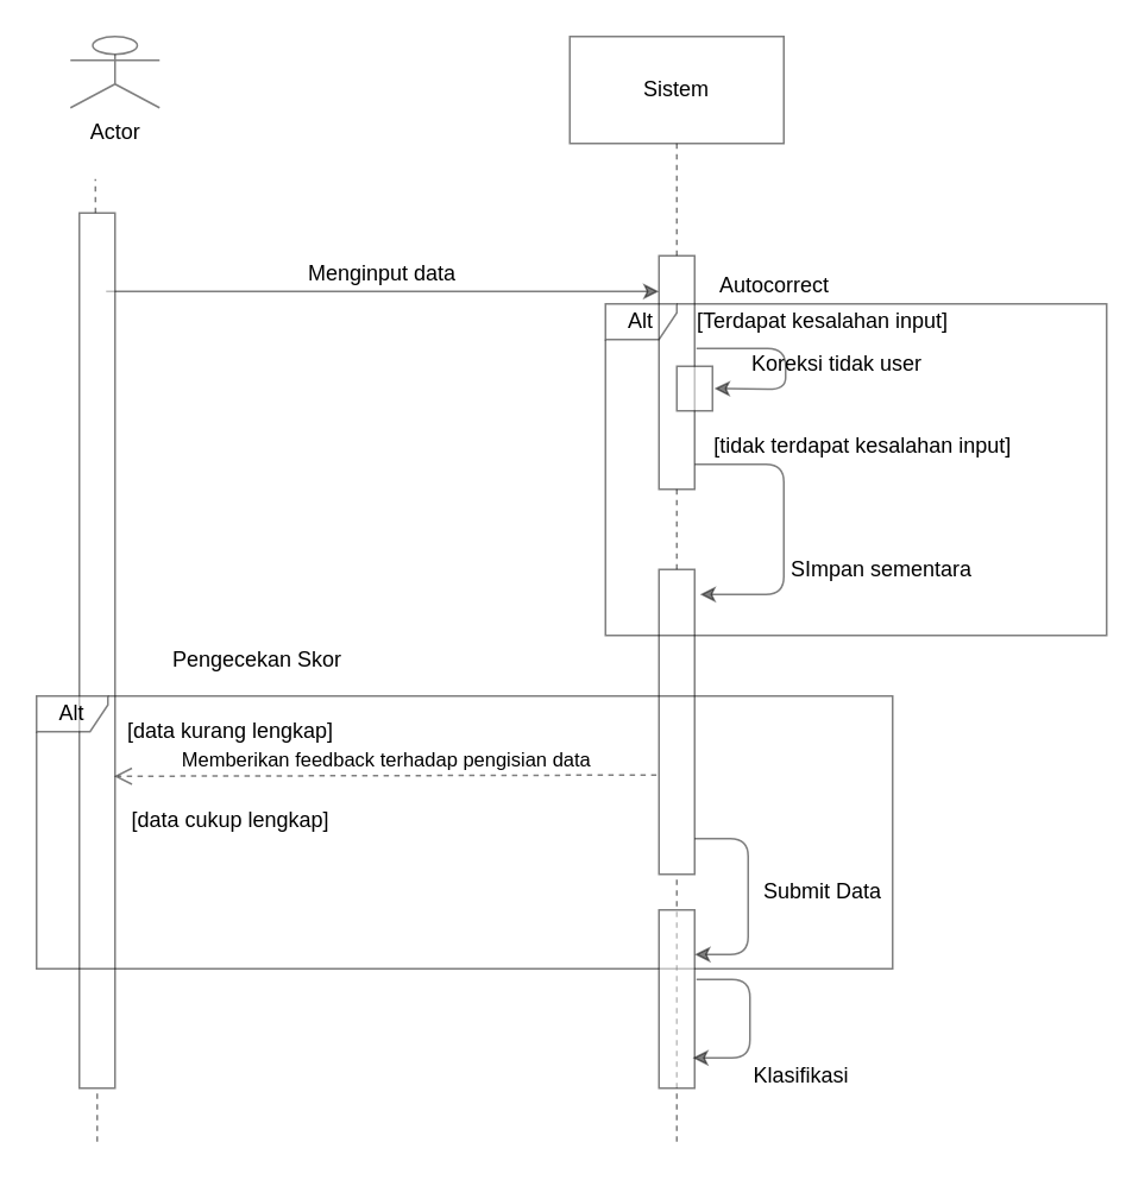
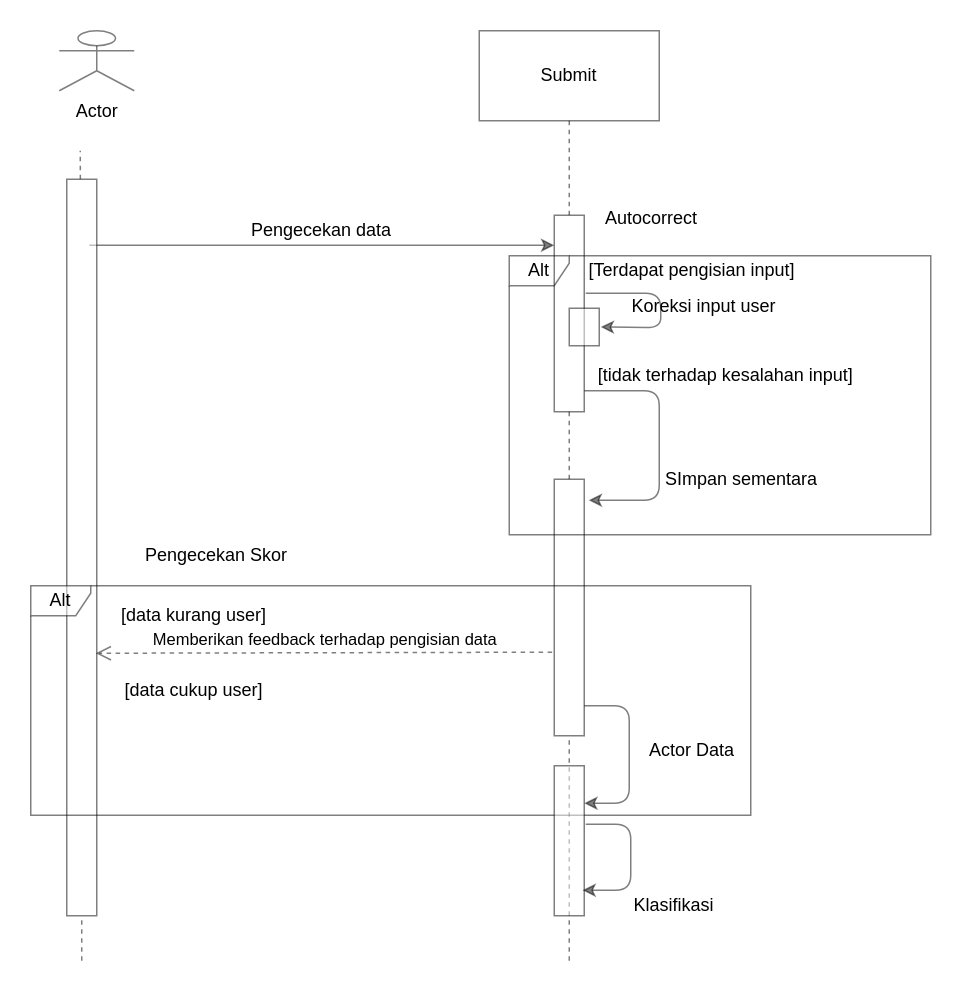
- <mxCell id="5" value="Sistem" style="text;html=1;align=center;verticalAlign=middle;whiteSpace=wrap;rounded=0;opacity=50;" parent="3" vertex="1"><mxGeometry x="20" y="20" width="80" height="20" as="geometry" /></mxCell>
+ <mxCell id="5" value="Submit" style="text;html=1;align=center;verticalAlign=middle;whiteSpace=wrap;rounded=0;opacity=50;" parent="3" vertex="1"><mxGeometry x="20" y="20" width="80" height="20" as="geometry" /></mxCell>
- <mxCell id="9" value="Menginput data" style="text;html=1;align=center;verticalAlign=middle;whiteSpace=wrap;rounded=0;opacity=50;" parent="7" vertex="1"><mxGeometry x="35.769" width="238.462" height="20" as="geometry" /></mxCell>
+ <mxCell id="9" value="Pengecekan data" style="text;html=1;align=center;verticalAlign=middle;whiteSpace=wrap;rounded=0;opacity=50;" parent="7" vertex="1"><mxGeometry x="35.769" width="238.462" height="20" as="geometry" /></mxCell>
- <mxCell id="23" value="Autocorrect" style="text;html=1;align=center;verticalAlign=middle;whiteSpace=wrap;rounded=0;opacity=50;" vertex="1" parent="1"><mxGeometry x="399" y="150" width="70" height="20" as="geometry" /></mxCell>
+ <mxCell id="23" value="Autocorrect" style="text;html=1;align=center;verticalAlign=middle;whiteSpace=wrap;rounded=0;opacity=50;" vertex="1" parent="1"><mxGeometry x="399" y="135" width="70" height="20" as="geometry" /></mxCell>
- <mxCell id="25" value="[Terdapat kesalahan input]" style="text;html=1;align=center;verticalAlign=middle;whiteSpace=wrap;rounded=0;opacity=50;" vertex="1" parent="1"><mxGeometry x="376" y="170" width="170" height="20" as="geometry" /></mxCell>
+ <mxCell id="25" value="[Terdapat pengisian input]" style="text;html=1;align=center;verticalAlign=middle;whiteSpace=wrap;rounded=0;opacity=50;" vertex="1" parent="1"><mxGeometry x="376" y="170" width="170" height="20" as="geometry" /></mxCell>
- <mxCell id="22" value="Koreksi tidak user" style="text;html=1;align=center;verticalAlign=middle;whiteSpace=wrap;rounded=0;opacity=50;" vertex="1" parent="1"><mxGeometry x="414" y="194" width="110" height="20" as="geometry" /></mxCell>
+ <mxCell id="22" value="Koreksi input user" style="text;html=1;align=center;verticalAlign=middle;whiteSpace=wrap;rounded=0;opacity=50;" vertex="1" parent="1"><mxGeometry x="414" y="194" width="110" height="20" as="geometry" /></mxCell>
- <mxCell id="26" value="[tidak terdapat kesalahan input]" style="text;html=1;align=center;verticalAlign=middle;whiteSpace=wrap;rounded=0;opacity=50;" vertex="1" parent="1"><mxGeometry x="389" y="240" width="189" height="20" as="geometry" /></mxCell>
+ <mxCell id="26" value="[tidak terhadap kesalahan input]" style="text;html=1;align=center;verticalAlign=middle;whiteSpace=wrap;rounded=0;opacity=50;" vertex="1" parent="1"><mxGeometry x="389" y="240" width="189" height="20" as="geometry" /></mxCell>
- <mxCell id="29" value="[data kurang lengkap]" style="text;html=1;align=center;verticalAlign=middle;whiteSpace=wrap;rounded=0;opacity=50;" vertex="1" parent="1"><mxGeometry x="59" y="400" width="140" height="20" as="geometry" /></mxCell>
+ <mxCell id="29" value="[data kurang user]" style="text;html=1;align=center;verticalAlign=middle;whiteSpace=wrap;rounded=0;opacity=50;" vertex="1" parent="1"><mxGeometry x="59" y="400" width="140" height="20" as="geometry" /></mxCell>
- <mxCell id="30" value="[data cukup lengkap]" style="text;html=1;align=center;verticalAlign=middle;whiteSpace=wrap;rounded=0;opacity=50;" vertex="1" parent="1"><mxGeometry x="59" y="450" width="140" height="20" as="geometry" /></mxCell>
+ <mxCell id="30" value="[data cukup user]" style="text;html=1;align=center;verticalAlign=middle;whiteSpace=wrap;rounded=0;opacity=50;" vertex="1" parent="1"><mxGeometry x="59" y="450" width="140" height="20" as="geometry" /></mxCell>
- <mxCell id="33" value="Submit Data" style="text;html=1;align=center;verticalAlign=middle;whiteSpace=wrap;rounded=0;opacity=50;" vertex="1" parent="1"><mxGeometry x="406" y="490" width="110" height="20" as="geometry" /></mxCell>
+ <mxCell id="33" value="Actor Data" style="text;html=1;align=center;verticalAlign=middle;whiteSpace=wrap;rounded=0;opacity=50;" vertex="1" parent="1"><mxGeometry x="406" y="490" width="110" height="20" as="geometry" /></mxCell>
